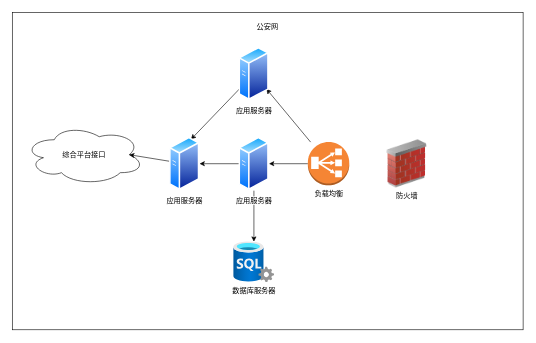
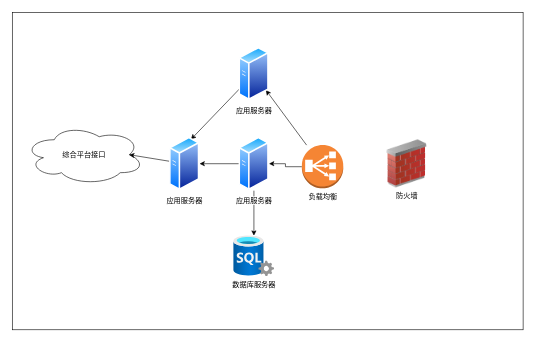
- <mxCell id="16" value="公安网" style="text;html=1;strokeColor=none;fillColor=none;align=center;verticalAlign=middle;whiteSpace=wrap;rounded=0;" vertex="1" parent="1"><mxGeometry x="416" y="29" width="60" height="30" as="geometry" /></mxCell>
- <mxCell id="10" value="负载均衡" style="outlineConnect=0;dashed=0;verticalLabelPosition=bottom;verticalAlign=top;align=center;html=1;shape=mxgraph.aws3.classic_load_balancer;fillColor=#F58534;gradientColor=none;" vertex="1" parent="1"><mxGeometry x="513" y="236" width="69" height="72" as="geometry" /></mxCell>
+ <mxCell id="10" value="负载均衡" style="outlineConnect=0;dashed=0;verticalLabelPosition=bottom;verticalAlign=top;align=center;html=1;shape=mxgraph.aws3.classic_load_balancer;fillColor=#F58534;gradientColor=none;" vertex="1" parent="1"><mxGeometry x="503" y="241" width="69" height="72" as="geometry" /></mxCell>
- <mxCell id="4" value="数据库服务器" style="aspect=fixed;html=1;points=[];align=center;image;fontSize=12;image=img/lib/azure2/databases/SQL_Server.svg;" vertex="1" parent="1"><mxGeometry x="389" y="402" width="68" height="68" as="geometry" /></mxCell>
+ <mxCell id="4" value="数据库服务器" style="aspect=fixed;html=1;points=[];align=center;image;fontSize=12;image=img/lib/azure2/databases/SQL_Server.svg;" vertex="1" parent="1"><mxGeometry x="389" y="392" width="68" height="68" as="geometry" /></mxCell>
